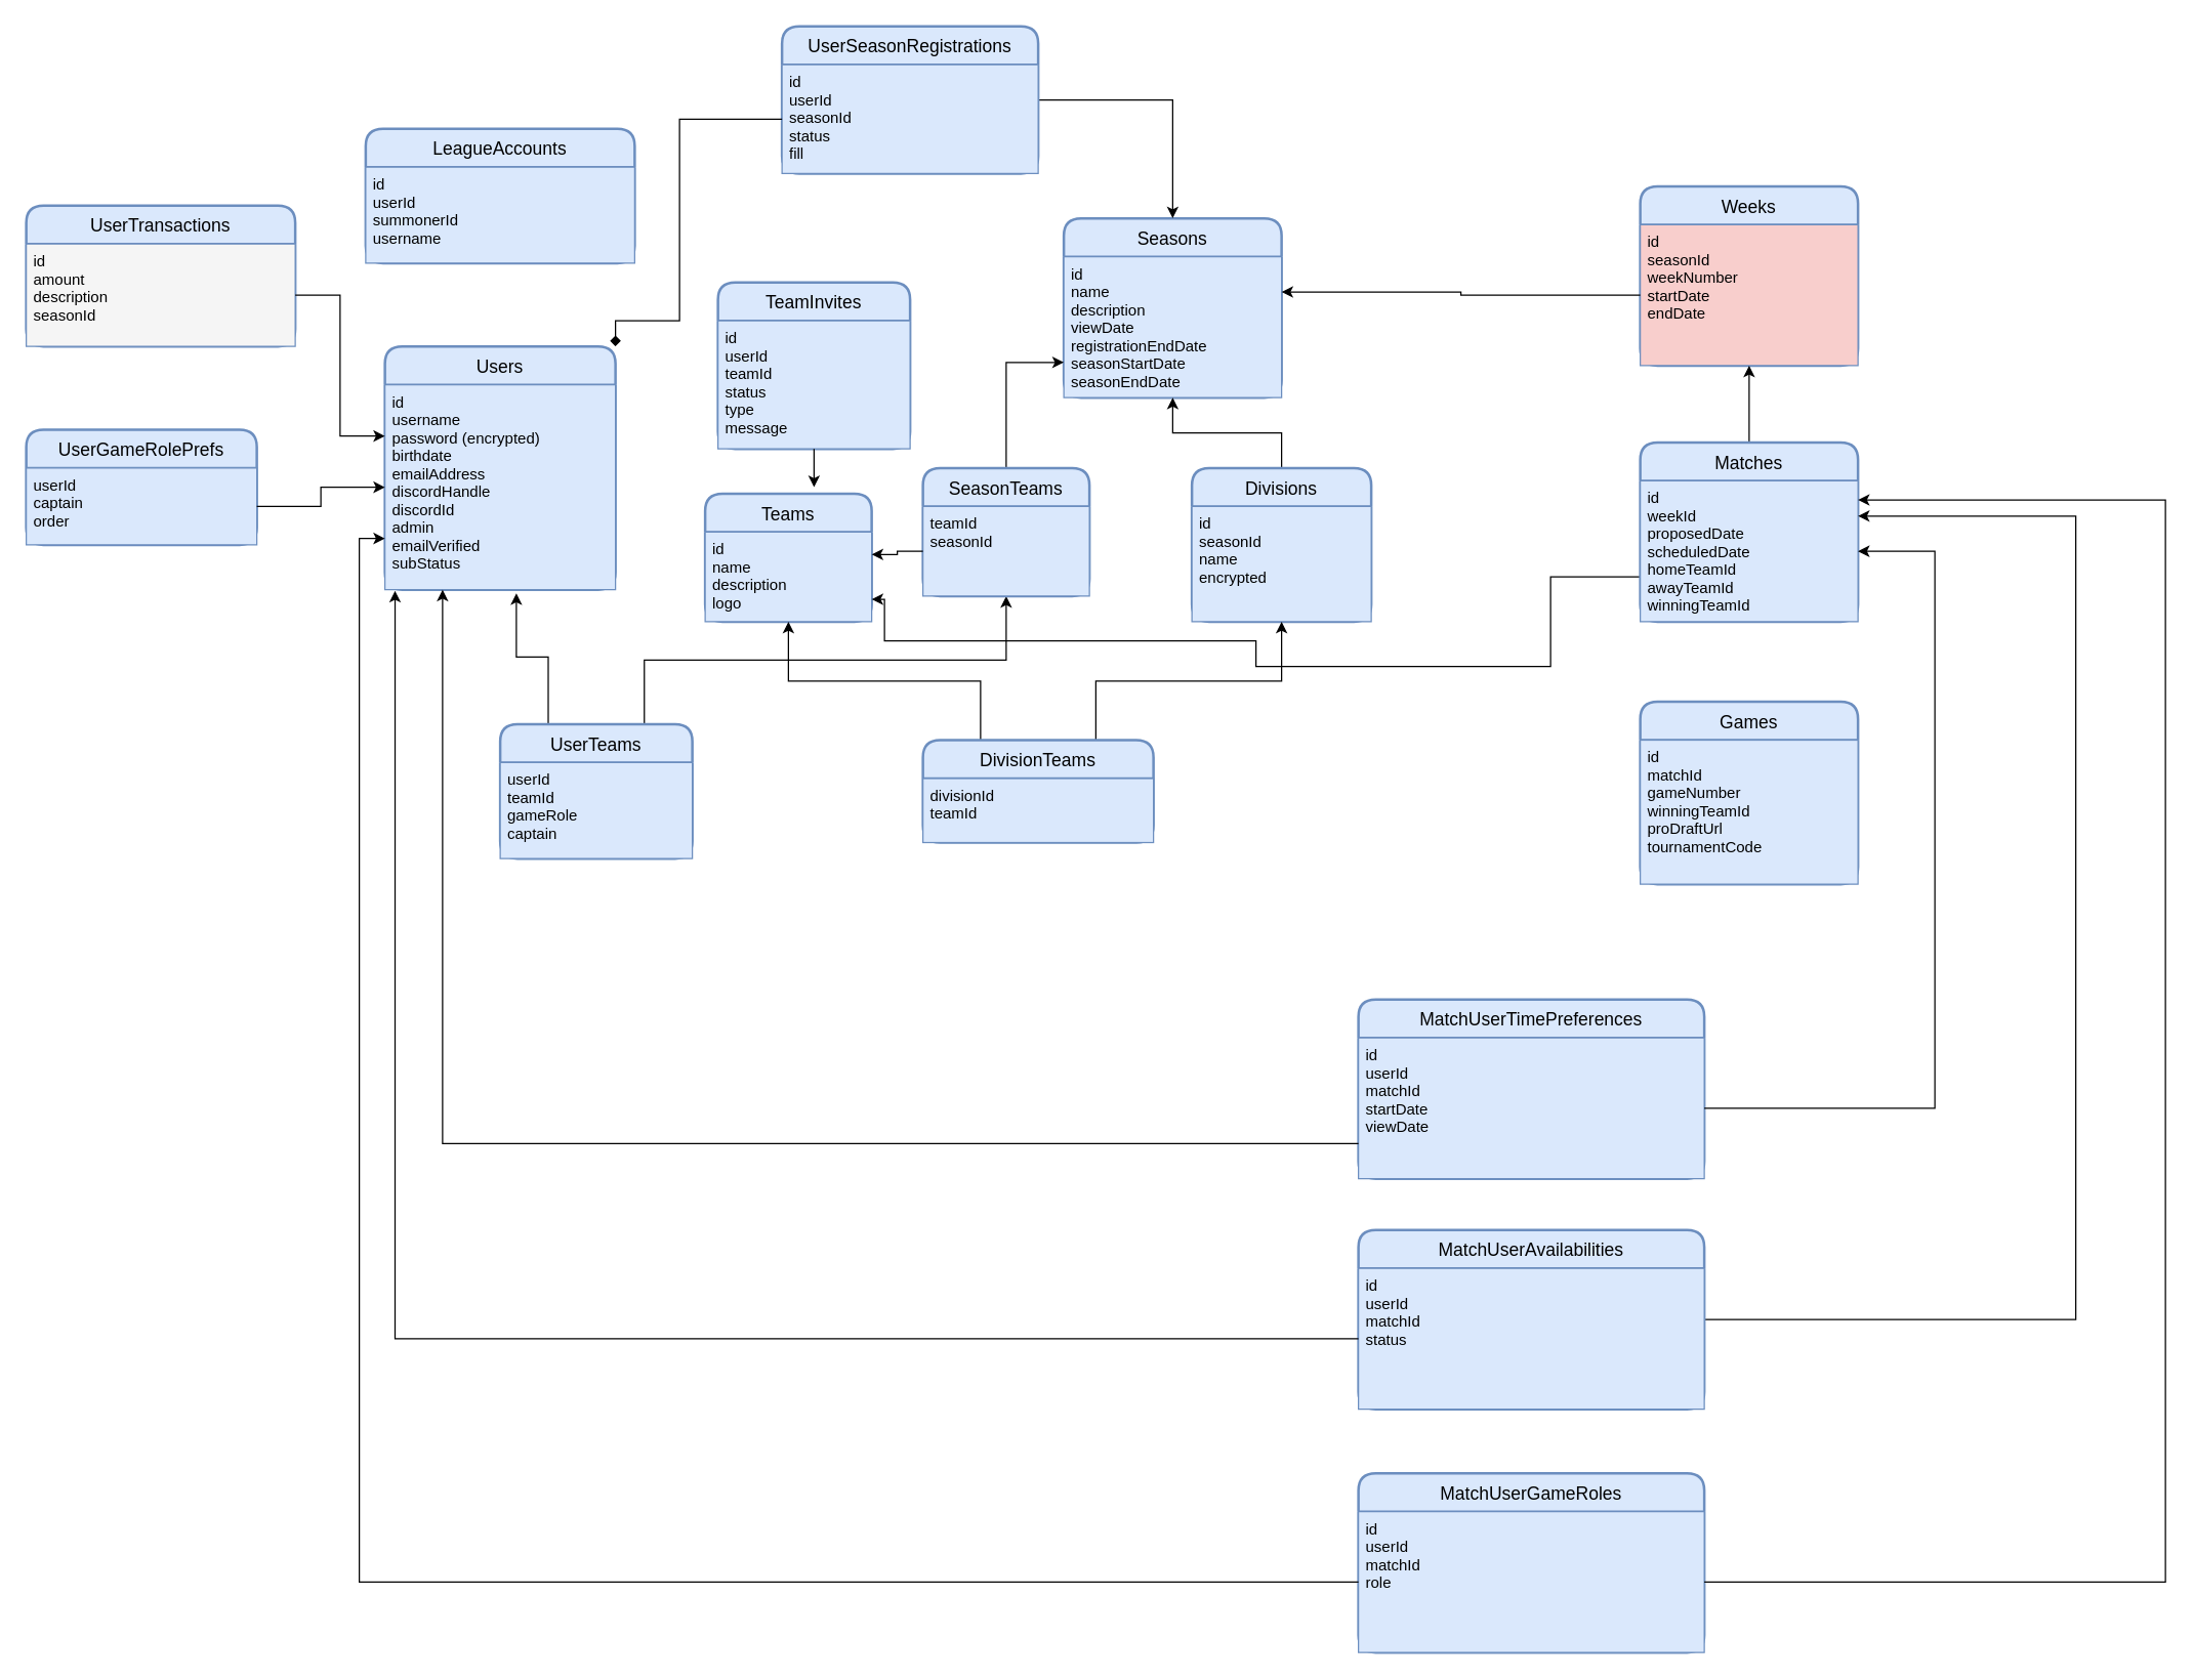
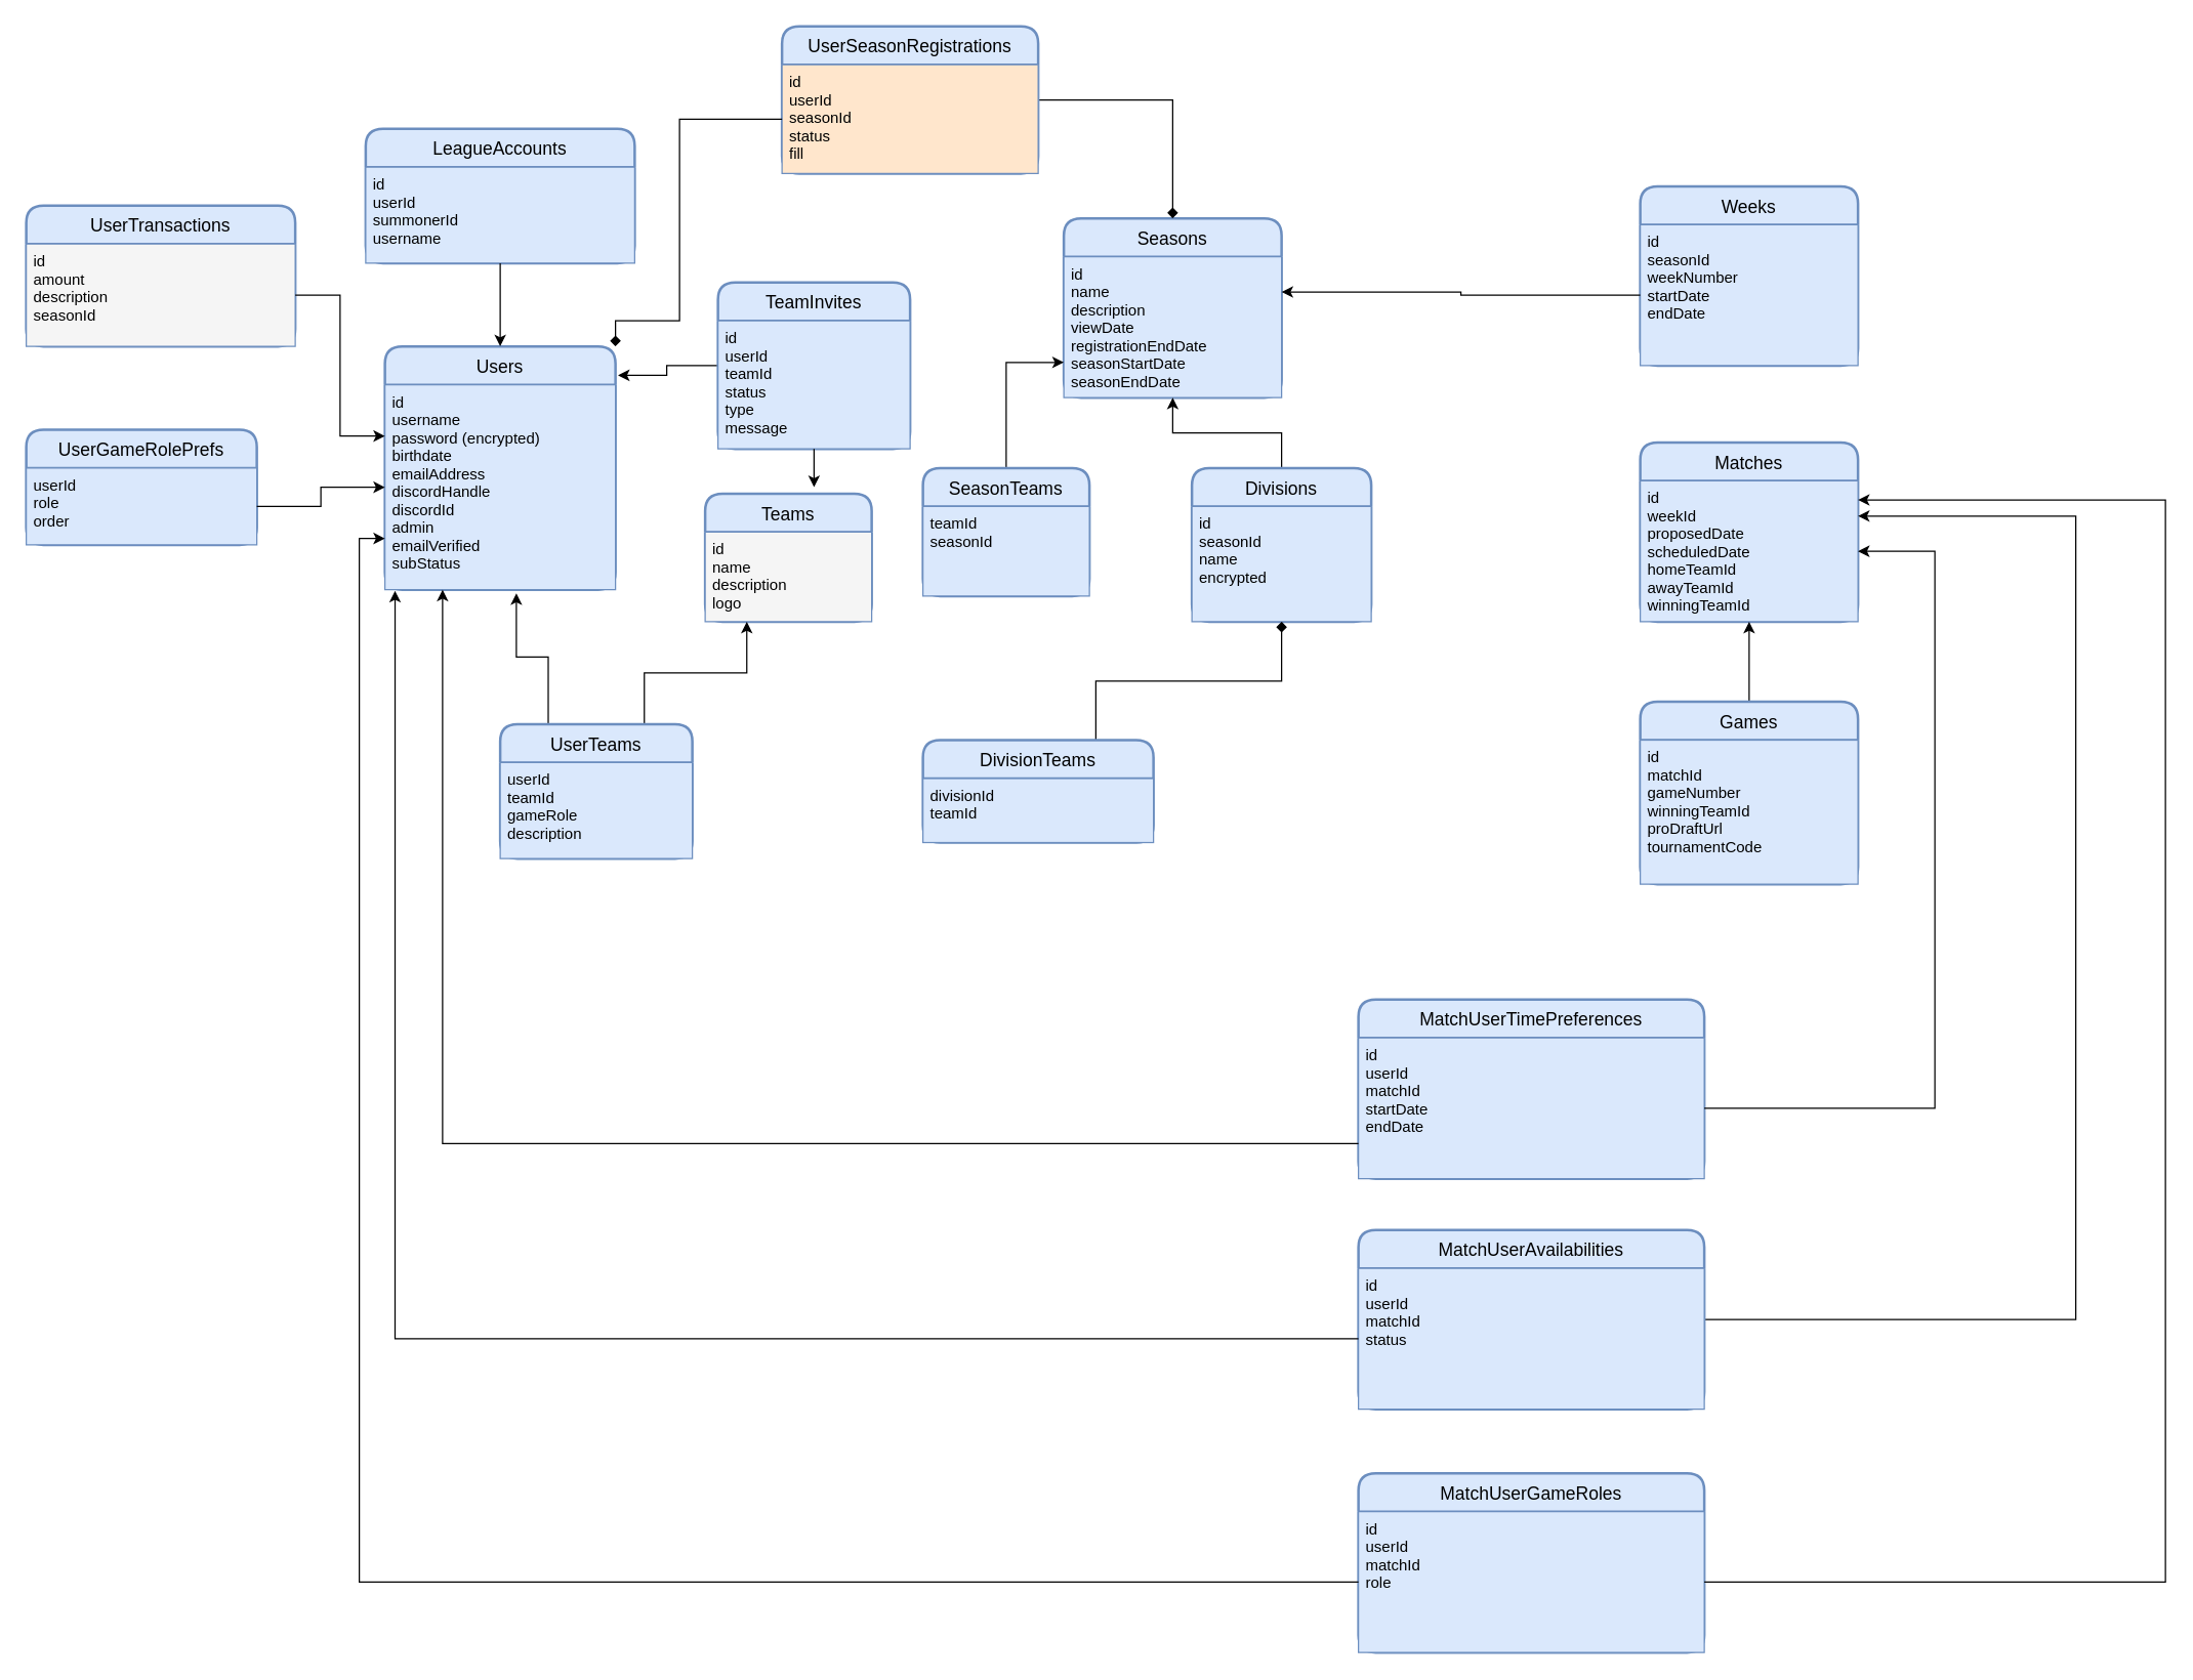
- <mxCell id="34" value="id&#10;userId&#10;seasonId&#10;status&#10;fill" style="align=left;strokeColor=#6c8ebf;fillColor=#dae8fc;spacingLeft=4;fontSize=12;verticalAlign=top;resizable=0;rotatable=0;part=1;" parent="33" vertex="1"><mxGeometry y="30" width="200" height="85" as="geometry" /></mxCell>
+ <mxCell id="34" value="id&#10;userId&#10;seasonId&#10;status&#10;fill" style="align=left;strokeColor=#6c8ebf;fillColor=#ffe6cc;spacingLeft=4;fontSize=12;verticalAlign=top;resizable=0;rotatable=0;part=1;" parent="33" vertex="1"><mxGeometry y="30" width="200" height="85" as="geometry" /></mxCell>
- <mxCell id="32" style="edgeStyle=orthogonalEdgeStyle;rounded=0;orthogonalLoop=1;jettySize=auto;html=1;exitX=1;exitY=0.5;exitDx=0;exitDy=0;entryX=0.5;entryY=0;entryDx=0;entryDy=0;" parent="1" source="33" target="4" edge="1"><mxGeometry relative="1" as="geometry" /></mxCell>
+ <mxCell id="32" style="edgeStyle=orthogonalEdgeStyle;rounded=0;orthogonalLoop=1;jettySize=auto;html=1;exitX=1;exitY=0.5;exitDx=0;exitDy=0;entryX=0.5;entryY=0;entryDx=0;entryDy=0;endArrow=diamond;" parent="1" source="33" target="4" edge="1"><mxGeometry relative="1" as="geometry" /></mxCell>
- <mxCell id="41" value="id&#10;seasonId&#10;weekNumber&#10;startDate&#10;endDate" style="align=left;strokeColor=#6c8ebf;fillColor=#f8cecc;spacingLeft=4;fontSize=12;verticalAlign=top;resizable=0;rotatable=0;part=1;" parent="40" vertex="1"><mxGeometry y="30" width="170" height="110" as="geometry" /></mxCell>
+ <mxCell id="41" value="id&#10;seasonId&#10;weekNumber&#10;startDate&#10;endDate" style="align=left;strokeColor=#6c8ebf;fillColor=#dae8fc;spacingLeft=4;fontSize=12;verticalAlign=top;resizable=0;rotatable=0;part=1;" parent="40" vertex="1"><mxGeometry y="30" width="170" height="110" as="geometry" /></mxCell>
+ <mxCell id="24" style="edgeStyle=orthogonalEdgeStyle;rounded=0;orthogonalLoop=1;jettySize=auto;html=1;entryX=0.5;entryY=0;entryDx=0;entryDy=0;" parent="1" source="23" target="2" edge="1"><mxGeometry relative="1" as="geometry" /></mxCell>
+ <mxCell id="28" style="edgeStyle=orthogonalEdgeStyle;rounded=0;orthogonalLoop=1;jettySize=auto;html=1;entryX=1.011;entryY=0.119;entryDx=0;entryDy=0;entryPerimeter=0;" parent="1" source="29" target="2" edge="1"><mxGeometry relative="1" as="geometry" /></mxCell>
- <mxCell id="43" style="edgeStyle=orthogonalEdgeStyle;rounded=0;orthogonalLoop=1;jettySize=auto;html=1;" parent="1" source="45" target="41" edge="1"><mxGeometry relative="1" as="geometry" /></mxCell>
- <mxCell id="20" value="userId&#10;captain&#10;order" style="align=left;strokeColor=#6c8ebf;fillColor=#dae8fc;spacingLeft=4;fontSize=12;verticalAlign=top;resizable=0;rotatable=0;part=1;" parent="19" vertex="1"><mxGeometry y="30" width="180" height="60" as="geometry" /></mxCell>
+ <mxCell id="20" value="userId&#10;role&#10;order" style="align=left;strokeColor=#6c8ebf;fillColor=#dae8fc;spacingLeft=4;fontSize=12;verticalAlign=top;resizable=0;rotatable=0;part=1;" parent="19" vertex="1"><mxGeometry y="30" width="180" height="60" as="geometry" /></mxCell>
- <mxCell id="39" style="edgeStyle=orthogonalEdgeStyle;rounded=0;orthogonalLoop=1;jettySize=auto;html=1;exitX=0;exitY=0.5;exitDx=0;exitDy=0;entryX=1;entryY=0.25;entryDx=0;entryDy=0;" parent="1" source="38" target="10" edge="1"><mxGeometry relative="1" as="geometry" /></mxCell>
- <mxCell id="10" value="id&#10;name&#10;description&#10;logo" style="align=left;strokeColor=#6c8ebf;fillColor=#dae8fc;spacingLeft=4;fontSize=12;verticalAlign=top;resizable=0;rotatable=0;part=1;" parent="9" vertex="1"><mxGeometry y="30" width="130" height="70" as="geometry" /></mxCell>
+ <mxCell id="10" value="id&#10;name&#10;description&#10;logo" style="align=left;strokeColor=#6c8ebf;fillColor=#f5f5f5;spacingLeft=4;fontSize=12;verticalAlign=top;resizable=0;rotatable=0;part=1;" parent="9" vertex="1"><mxGeometry y="30" width="130" height="70" as="geometry" /></mxCell>
- <mxCell id="15" style="edgeStyle=orthogonalEdgeStyle;rounded=0;orthogonalLoop=1;jettySize=auto;html=1;exitX=0.75;exitY=0;exitDx=0;exitDy=0;entryX=0.5;entryY=1;entryDx=0;entryDy=0;" parent="1" source="17" target="8" edge="1"><mxGeometry relative="1" as="geometry" /></mxCell>
+ <mxCell id="15" style="edgeStyle=orthogonalEdgeStyle;rounded=0;orthogonalLoop=1;jettySize=auto;html=1;exitX=0.75;exitY=0;exitDx=0;exitDy=0;entryX=0.5;entryY=1;entryDx=0;entryDy=0;endArrow=diamond;" parent="1" source="17" target="8" edge="1"><mxGeometry relative="1" as="geometry" /></mxCell>
- <mxCell id="11" style="edgeStyle=orthogonalEdgeStyle;rounded=0;orthogonalLoop=1;jettySize=auto;html=1;exitX=0.75;exitY=0;exitDx=0;exitDy=0;" parent="1" source="13" target="38" edge="1"><mxGeometry relative="1" as="geometry" /></mxCell>
+ <mxCell id="11" style="edgeStyle=orthogonalEdgeStyle;rounded=0;orthogonalLoop=1;jettySize=auto;html=1;exitX=0.75;exitY=0;exitDx=0;exitDy=0;entryX=0.25;entryY=1;entryDx=0;entryDy=0;" parent="1" source="13" target="10" edge="1"><mxGeometry relative="1" as="geometry" /></mxCell>
+ <mxCell id="47" style="edgeStyle=orthogonalEdgeStyle;rounded=0;orthogonalLoop=1;jettySize=auto;html=1;entryX=0.5;entryY=1;entryDx=0;entryDy=0;" parent="1" source="48" target="45" edge="1"><mxGeometry relative="1" as="geometry" /></mxCell>
- <mxCell id="44" style="edgeStyle=orthogonalEdgeStyle;rounded=0;orthogonalLoop=1;jettySize=auto;html=1;exitX=0;exitY=0.75;exitDx=0;exitDy=0;entryX=1;entryY=0.75;entryDx=0;entryDy=0;" parent="1" source="45" target="10" edge="1"><mxGeometry relative="1" as="geometry"><Array as="points"><mxPoint x="1210" y="450" /><mxPoint x="1210" y="520" /><mxPoint x="980" y="520" /><mxPoint x="980" y="500" /><mxPoint x="690" y="500" /><mxPoint x="690" y="468" /></Array></mxGeometry></mxCell>
- <mxCell id="16" style="edgeStyle=orthogonalEdgeStyle;rounded=0;orthogonalLoop=1;jettySize=auto;html=1;exitX=0.25;exitY=0;exitDx=0;exitDy=0;entryX=0.5;entryY=1;entryDx=0;entryDy=0;" parent="1" source="17" target="10" edge="1"><mxGeometry relative="1" as="geometry" /></mxCell>
- <mxCell id="14" value="userId&#10;teamId&#10;gameRole&#10;captain" style="align=left;strokeColor=#6c8ebf;fillColor=#dae8fc;spacingLeft=4;fontSize=12;verticalAlign=top;resizable=0;rotatable=0;part=1;" parent="13" vertex="1"><mxGeometry y="30" width="150" height="75" as="geometry" /></mxCell>
+ <mxCell id="14" value="userId&#10;teamId&#10;gameRole&#10;description" style="align=left;strokeColor=#6c8ebf;fillColor=#dae8fc;spacingLeft=4;fontSize=12;verticalAlign=top;resizable=0;rotatable=0;part=1;" parent="13" vertex="1"><mxGeometry y="30" width="150" height="75" as="geometry" /></mxCell>
- <mxCell id="51" value="id&#10;userId&#10;matchId&#10;startDate&#10;viewDate" style="align=left;strokeColor=#6c8ebf;fillColor=#dae8fc;spacingLeft=4;fontSize=12;verticalAlign=top;resizable=0;rotatable=0;part=1;" parent="50" vertex="1"><mxGeometry y="30" width="270" height="110" as="geometry" /></mxCell>
+ <mxCell id="51" value="id&#10;userId&#10;matchId&#10;startDate&#10;endDate" style="align=left;strokeColor=#6c8ebf;fillColor=#dae8fc;spacingLeft=4;fontSize=12;verticalAlign=top;resizable=0;rotatable=0;part=1;" parent="50" vertex="1"><mxGeometry y="30" width="270" height="110" as="geometry" /></mxCell>
